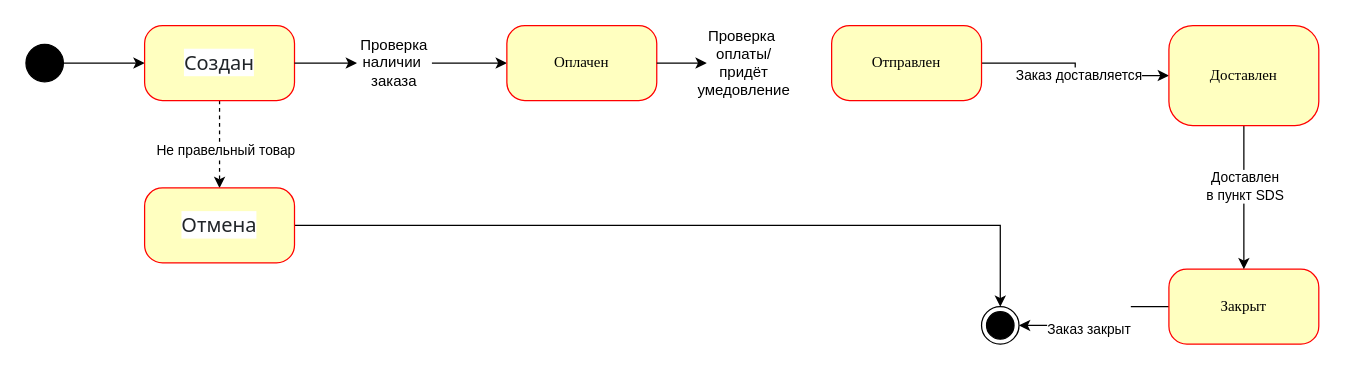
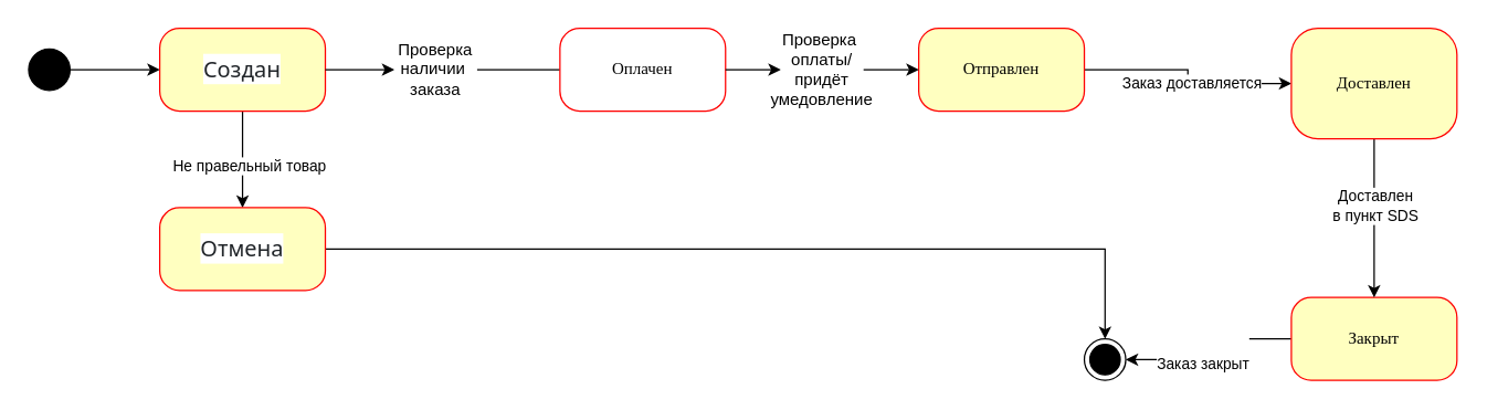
- <mxCell id="6" style="edgeStyle=orthogonalEdgeStyle;rounded=0;orthogonalLoop=1;jettySize=auto;html=1;" edge="1" parent="1" source="19" target="10"><mxGeometry relative="1" as="geometry" /></mxCell>
+ <mxCell id="6" style="edgeStyle=orthogonalEdgeStyle;rounded=0;orthogonalLoop=1;jettySize=auto;html=1;endArrow=none;" edge="1" parent="1" source="19" target="10"><mxGeometry relative="1" as="geometry" /></mxCell>
- <mxCell id="10" value="Оплачен" style="rounded=1;whiteSpace=wrap;html=1;arcSize=24;fillColor=#ffffc0;strokeColor=#ff0000;shadow=0;comic=0;labelBackgroundColor=none;fontFamily=Verdana;fontSize=12;fontColor=#000000;align=center;" parent="1" vertex="1"><mxGeometry x="405" y="20" width="120" height="60" as="geometry" /></mxCell>
+ <mxCell id="10" value="Оплачен" style="rounded=1;whiteSpace=wrap;html=1;arcSize=24;fillColor=#ffffff;strokeColor=#ff0000;shadow=0;comic=0;labelBackgroundColor=none;fontFamily=Verdana;fontSize=12;fontColor=#000000;align=center;" parent="1" vertex="1"><mxGeometry x="405" y="20" width="120" height="60" as="geometry" /></mxCell>
+ <mxCell id="17" value="" style="edgeStyle=orthogonalEdgeStyle;rounded=0;orthogonalLoop=1;jettySize=auto;html=1;" edge="1" parent="1" source="21" target="13"><mxGeometry relative="1" as="geometry"><mxPoint x="425" y="50" as="sourcePoint" /><mxPoint x="475" y="50" as="targetPoint" /></mxGeometry></mxCell>
- <mxCell id="7" style="edgeStyle=orthogonalEdgeStyle;rounded=0;orthogonalLoop=1;jettySize=auto;html=1;exitX=0.5;exitY=1;exitDx=0;exitDy=0;entryX=0.5;entryY=0;entryDx=0;entryDy=0;dashed=1;" edge="1" parent="1" source="9" target="25"><mxGeometry relative="1" as="geometry" /></mxCell>
+ <mxCell id="7" style="edgeStyle=orthogonalEdgeStyle;rounded=0;orthogonalLoop=1;jettySize=auto;html=1;exitX=0.5;exitY=1;exitDx=0;exitDy=0;entryX=0.5;entryY=0;entryDx=0;entryDy=0;" edge="1" parent="1" source="9" target="25"><mxGeometry relative="1" as="geometry" /></mxCell>
